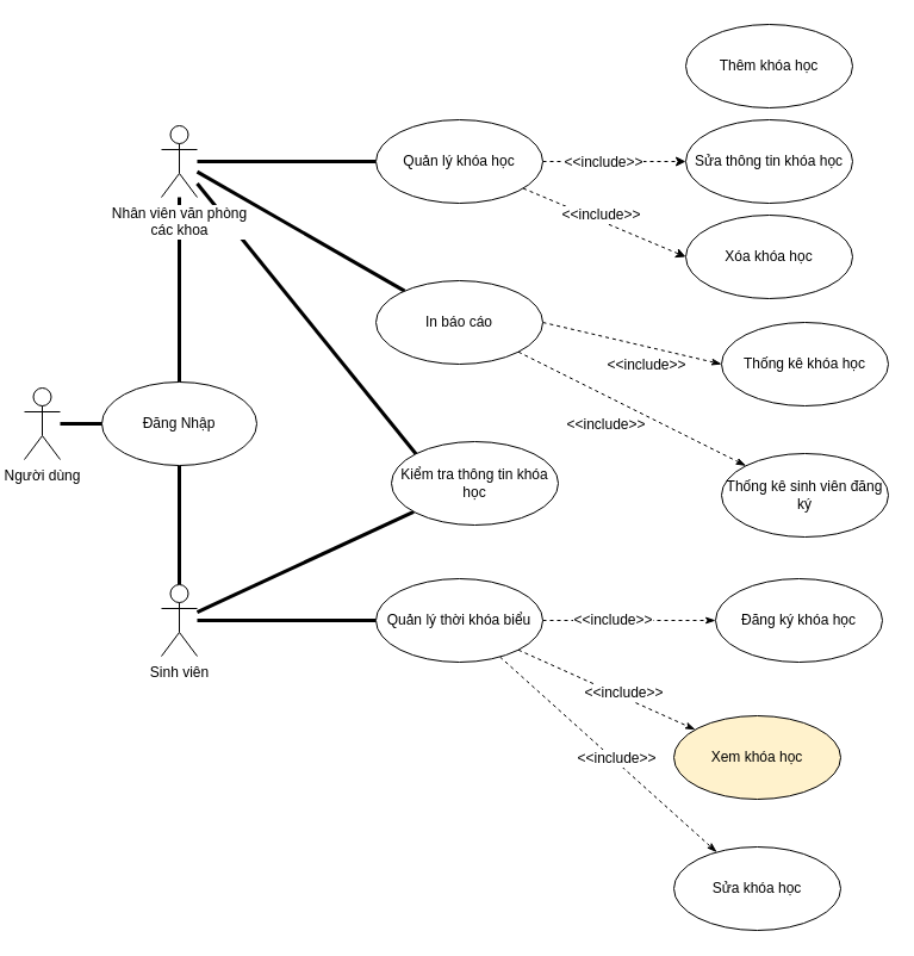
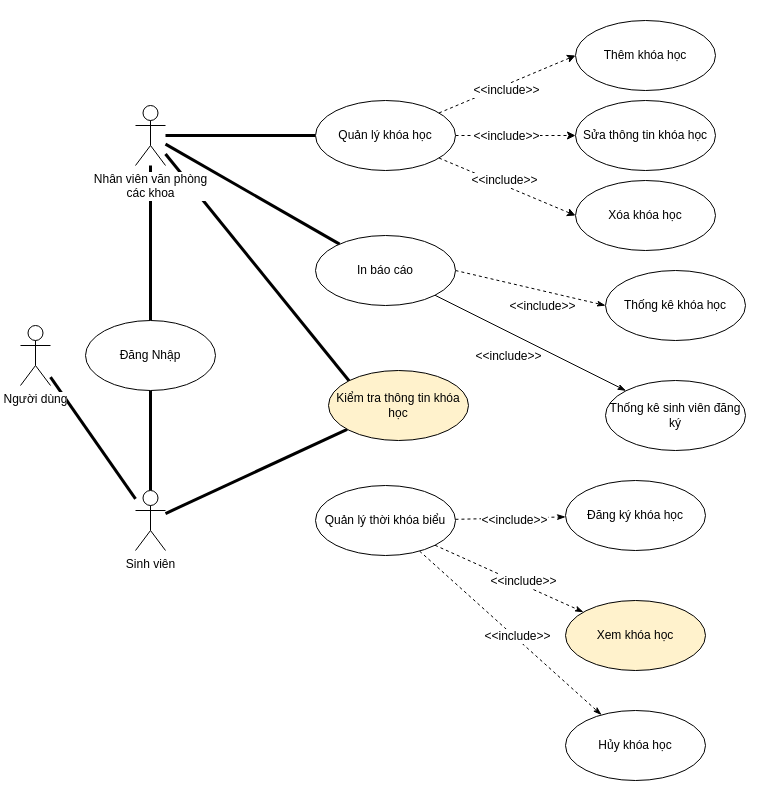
+ <mxCell id="15" style="orthogonalLoop=1;jettySize=auto;html=1;entryX=0;entryY=0.5;entryDx=0;entryDy=0;strokeColor=#000000;rounded=0;dashed=1;" parent="1" source="17" target="22" edge="1"><mxGeometry relative="1" as="geometry" /></mxCell>
+ <mxCell id="16" value="&amp;lt;&amp;lt;include&amp;gt;&amp;gt;" style="text;html=1;resizable=0;points=[];align=center;verticalAlign=middle;labelBackgroundColor=#ffffff;" parent="15" vertex="1" connectable="0"><mxGeometry x="0.182" y="-4" relative="1" as="geometry"><mxPoint x="-16" y="8" as="offset" /></mxGeometry></mxCell>
- <mxCell id="26" style="edgeStyle=none;rounded=0;orthogonalLoop=1;jettySize=auto;html=1;exitX=1;exitY=1;exitDx=0;exitDy=0;endArrow=classicThin;endFill=1;strokeColor=#000000;strokeWidth=1;dashed=1;" parent="1" source="27" target="29" edge="1"><mxGeometry relative="1" as="geometry" /></mxCell>
+ <mxCell id="26" style="edgeStyle=none;rounded=0;orthogonalLoop=1;jettySize=auto;html=1;exitX=1;exitY=1;exitDx=0;exitDy=0;endArrow=classicThin;endFill=1;strokeColor=#000000;strokeWidth=1;dashed=0;" parent="1" source="27" target="29" edge="1"><mxGeometry relative="1" as="geometry" /></mxCell>
- <mxCell id="40" style="edgeStyle=none;rounded=0;orthogonalLoop=1;jettySize=auto;html=1;entryX=0;entryY=0.5;entryDx=0;entryDy=0;endArrow=none;endFill=0;strokeWidth=3;" parent="1" source="41" target="39" edge="1"><mxGeometry relative="1" as="geometry" /></mxCell>
+ <mxCell id="40" style="edgeStyle=none;rounded=0;orthogonalLoop=1;jettySize=auto;html=1;endArrow=none;endFill=0;strokeWidth=3;" parent="1" source="41" target="10" edge="1"><mxGeometry relative="1" as="geometry" /></mxCell>
- <mxCell id="32" value="Kiểm tra thông tin khóa học" style="ellipse;whiteSpace=wrap;html=1;" parent="1" vertex="1"><mxGeometry x="328" y="370" width="140" height="70" as="geometry" /></mxCell>
+ <mxCell id="32" value="Kiểm tra thông tin khóa học" style="ellipse;whiteSpace=wrap;html=1;fillColor=#fff2cc;" parent="1" vertex="1"><mxGeometry x="328" y="370" width="140" height="70" as="geometry" /></mxCell>
- <mxCell id="7" style="edgeStyle=none;rounded=0;orthogonalLoop=1;jettySize=auto;html=1;endArrow=none;endFill=0;strokeColor=#000000;strokeWidth=3;" parent="1" source="10" target="21" edge="1"><mxGeometry relative="1" as="geometry" /></mxCell>
- <mxCell id="33" value="Đăng ký khóa học" style="ellipse;whiteSpace=wrap;html=1;" parent="1" vertex="1"><mxGeometry x="600" y="485" width="140" height="70" as="geometry" /></mxCell>
+ <mxCell id="33" value="Đăng ký khóa học" style="ellipse;whiteSpace=wrap;html=1;" parent="1" vertex="1"><mxGeometry x="565" y="480" width="140" height="70" as="geometry" /></mxCell>
- <mxCell id="35" value="Sửa khóa học" style="ellipse;whiteSpace=wrap;html=1;" parent="1" vertex="1"><mxGeometry x="565" y="710" width="140" height="70" as="geometry" /></mxCell>
+ <mxCell id="35" value="Hủy khóa học" style="ellipse;whiteSpace=wrap;html=1;" parent="1" vertex="1"><mxGeometry x="565" y="710" width="140" height="70" as="geometry" /></mxCell>
